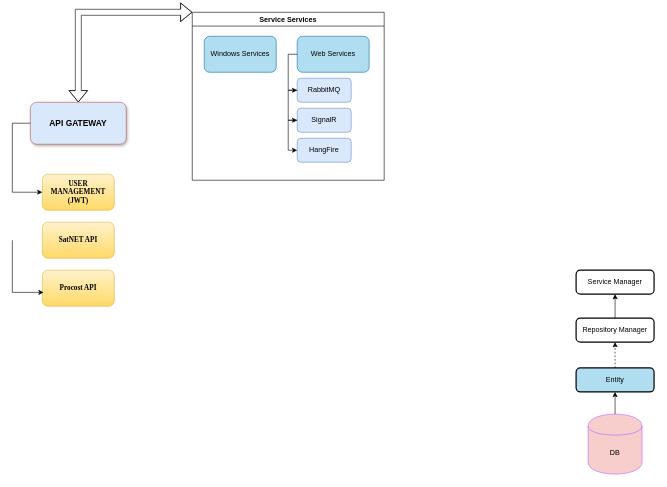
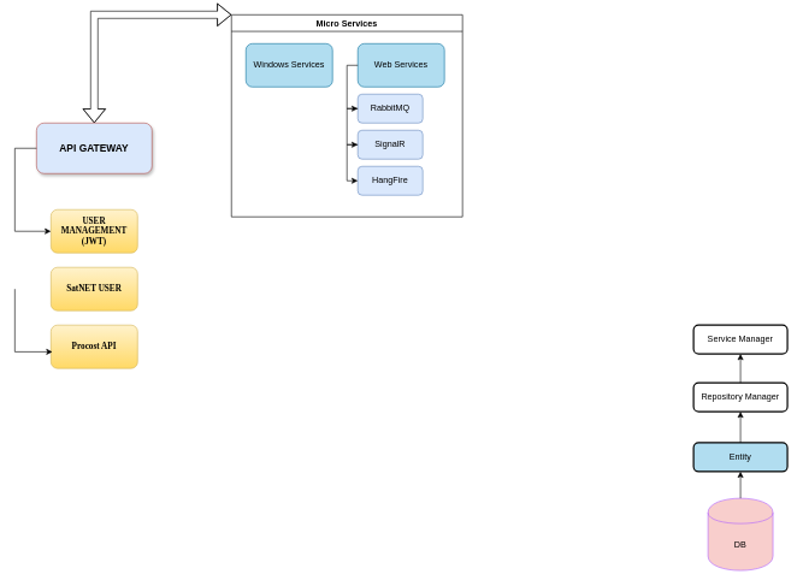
- <mxCell id="2" value="Service Services" style="swimlane;whiteSpace=wrap;html=1;" parent="1" vertex="1"><mxGeometry x="320" y="20" width="320" height="280" as="geometry"><mxRectangle x="360" y="40" width="130" height="30" as="alternateBounds" /></mxGeometry></mxCell>
+ <mxCell id="2" value="Micro Services" style="swimlane;whiteSpace=wrap;html=1;" parent="1" vertex="1"><mxGeometry x="320" y="20" width="320" height="280" as="geometry"><mxRectangle x="360" y="40" width="130" height="30" as="alternateBounds" /></mxGeometry></mxCell>
- <mxCell id="22" value="SatNET API" style="rounded=1;whiteSpace=wrap;html=1;fontStyle=1;fontFamily=Verdana;fillColor=#fff2cc;gradientColor=#ffd966;strokeColor=#d6b656;" parent="1" vertex="1"><mxGeometry x="70" y="370" width="120" height="60" as="geometry" /></mxCell>
+ <mxCell id="22" value="SatNET USER" style="rounded=1;whiteSpace=wrap;html=1;fontStyle=1;fontFamily=Verdana;fillColor=#fff2cc;gradientColor=#ffd966;strokeColor=#d6b656;" parent="1" vertex="1"><mxGeometry x="70" y="370" width="120" height="60" as="geometry" /></mxCell>
- <mxCell id="19" value="" style="endArrow=classic;html=1;rounded=0;entryX=0.5;entryY=1;entryDx=0;entryDy=0;exitX=0.5;exitY=0;exitDx=0;exitDy=0;dashed=1;" parent="13" source="16" target="15" edge="1"><mxGeometry width="50" height="50" relative="1" as="geometry"><mxPoint x="75" y="90" as="sourcePoint" /><mxPoint x="75" y="50" as="targetPoint" /><Array as="points" /></mxGeometry></mxCell>
+ <mxCell id="19" value="" style="endArrow=classic;html=1;rounded=0;entryX=0.5;entryY=1;entryDx=0;entryDy=0;exitX=0.5;exitY=0;exitDx=0;exitDy=0;" parent="13" source="16" target="15" edge="1"><mxGeometry width="50" height="50" relative="1" as="geometry"><mxPoint x="75" y="90" as="sourcePoint" /><mxPoint x="75" y="50" as="targetPoint" /><Array as="points" /></mxGeometry></mxCell>
